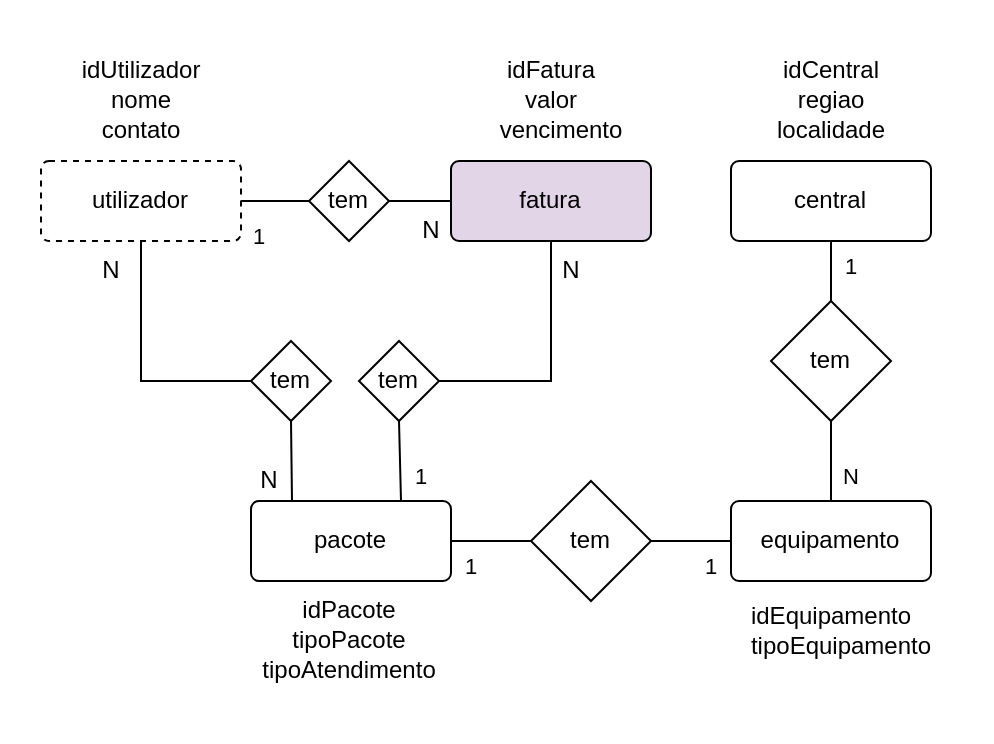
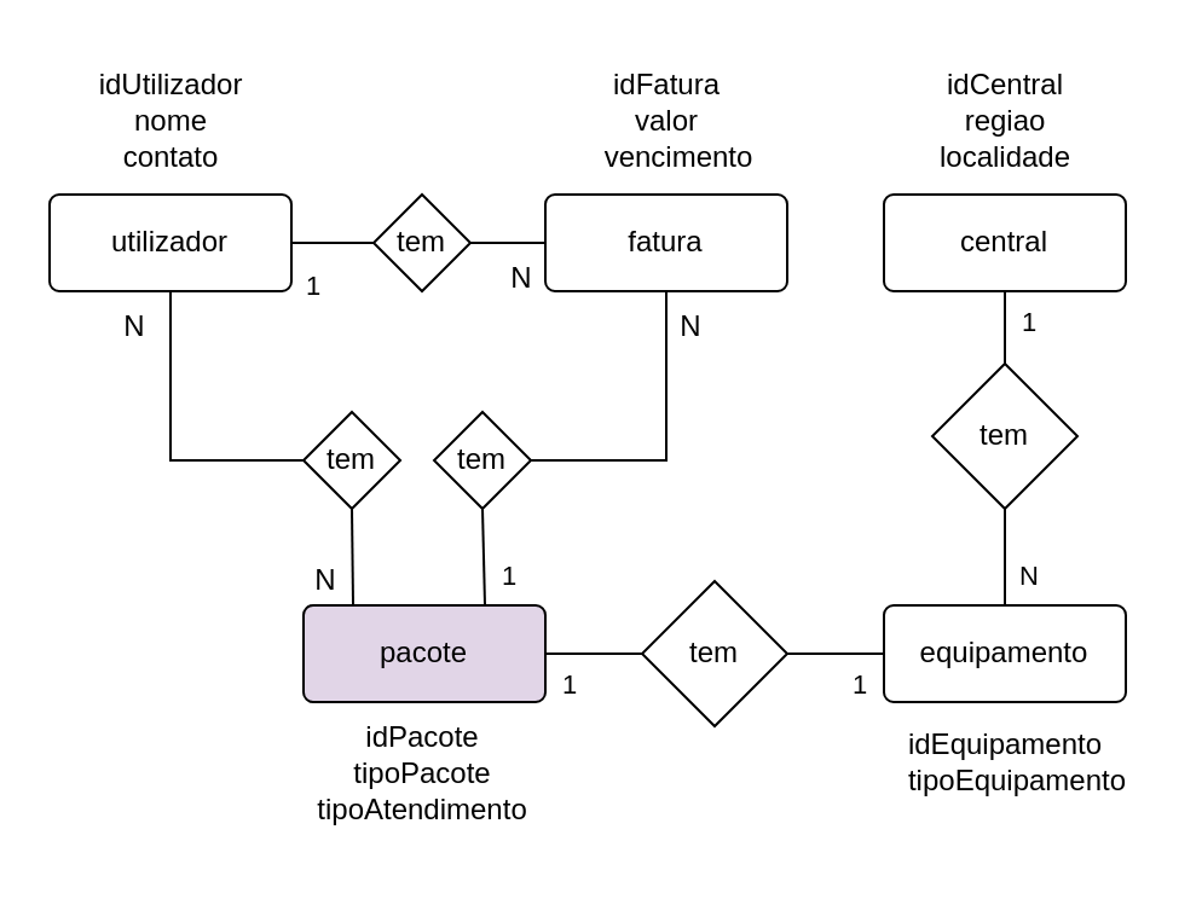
- <mxCell id="3" value="&lt;font style=&quot;vertical-align: inherit;&quot;&gt;&lt;font style=&quot;vertical-align: inherit;&quot;&gt;&lt;font style=&quot;vertical-align: inherit;&quot;&gt;&lt;font style=&quot;vertical-align: inherit;&quot;&gt;utilizador&lt;/font&gt;&lt;/font&gt;&lt;/font&gt;&lt;/font&gt;" style="rounded=1;arcSize=10;whiteSpace=wrap;html=1;align=center;dashed=1;" parent="1" vertex="1"><mxGeometry x="20" y="80" width="100" height="40" as="geometry" /></mxCell>
+ <mxCell id="3" value="&lt;font style=&quot;vertical-align: inherit;&quot;&gt;&lt;font style=&quot;vertical-align: inherit;&quot;&gt;&lt;font style=&quot;vertical-align: inherit;&quot;&gt;&lt;font style=&quot;vertical-align: inherit;&quot;&gt;utilizador&lt;/font&gt;&lt;/font&gt;&lt;/font&gt;&lt;/font&gt;" style="rounded=1;arcSize=10;whiteSpace=wrap;html=1;align=center;" parent="1" vertex="1"><mxGeometry x="20" y="80" width="100" height="40" as="geometry" /></mxCell>
- <mxCell id="5" value="&lt;font style=&quot;vertical-align: inherit;&quot;&gt;&lt;font style=&quot;vertical-align: inherit;&quot;&gt;&lt;font style=&quot;vertical-align: inherit;&quot;&gt;&lt;font style=&quot;vertical-align: inherit;&quot;&gt;&lt;font style=&quot;vertical-align: inherit;&quot;&gt;&lt;font style=&quot;vertical-align: inherit;&quot;&gt;fatura&lt;/font&gt;&lt;/font&gt;&lt;/font&gt;&lt;/font&gt;&lt;/font&gt;&lt;/font&gt;" style="rounded=1;arcSize=10;whiteSpace=wrap;html=1;align=center;fillColor=#e1d5e7;" parent="1" vertex="1"><mxGeometry x="225" y="80" width="100" height="40" as="geometry" /></mxCell>
+ <mxCell id="5" value="&lt;font style=&quot;vertical-align: inherit;&quot;&gt;&lt;font style=&quot;vertical-align: inherit;&quot;&gt;&lt;font style=&quot;vertical-align: inherit;&quot;&gt;&lt;font style=&quot;vertical-align: inherit;&quot;&gt;&lt;font style=&quot;vertical-align: inherit;&quot;&gt;&lt;font style=&quot;vertical-align: inherit;&quot;&gt;fatura&lt;/font&gt;&lt;/font&gt;&lt;/font&gt;&lt;/font&gt;&lt;/font&gt;&lt;/font&gt;" style="rounded=1;arcSize=10;whiteSpace=wrap;html=1;align=center;" parent="1" vertex="1"><mxGeometry x="225" y="80" width="100" height="40" as="geometry" /></mxCell>
- <mxCell id="11" value="&lt;font style=&quot;vertical-align: inherit;&quot;&gt;&lt;font style=&quot;vertical-align: inherit;&quot;&gt;pacote&lt;/font&gt;&lt;/font&gt;" style="rounded=1;arcSize=10;whiteSpace=wrap;html=1;align=center;" parent="1" vertex="1"><mxGeometry x="125" y="250" width="100" height="40" as="geometry" /></mxCell>
+ <mxCell id="11" value="&lt;font style=&quot;vertical-align: inherit;&quot;&gt;&lt;font style=&quot;vertical-align: inherit;&quot;&gt;pacote&lt;/font&gt;&lt;/font&gt;" style="rounded=1;arcSize=10;whiteSpace=wrap;html=1;align=center;fillColor=#e1d5e7;" parent="1" vertex="1"><mxGeometry x="125" y="250" width="100" height="40" as="geometry" /></mxCell>
